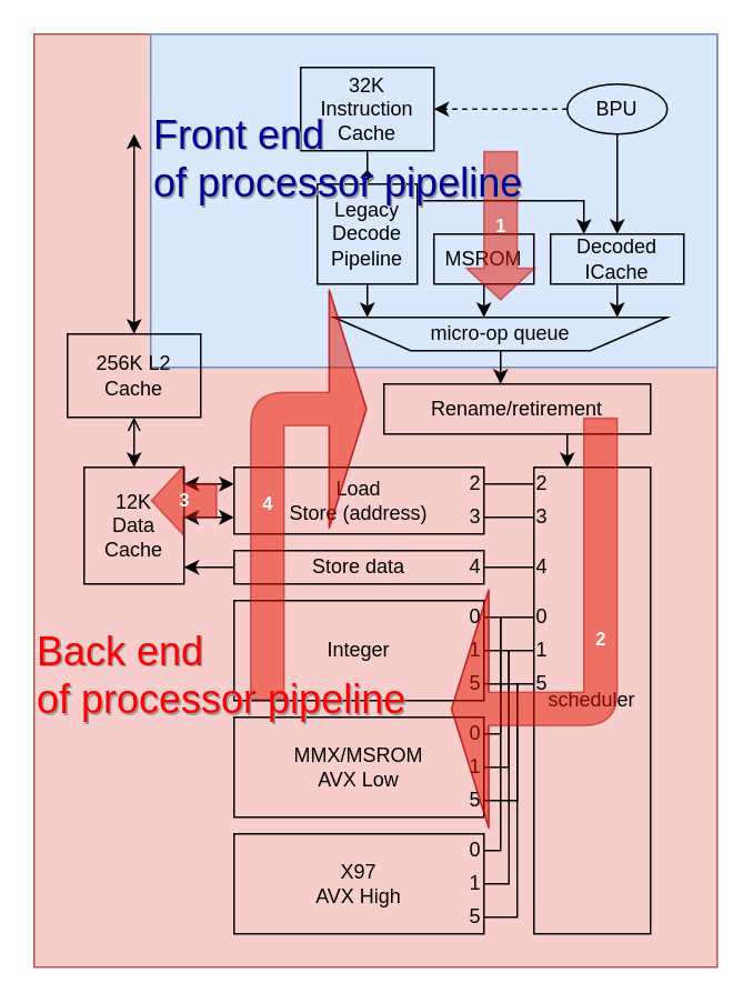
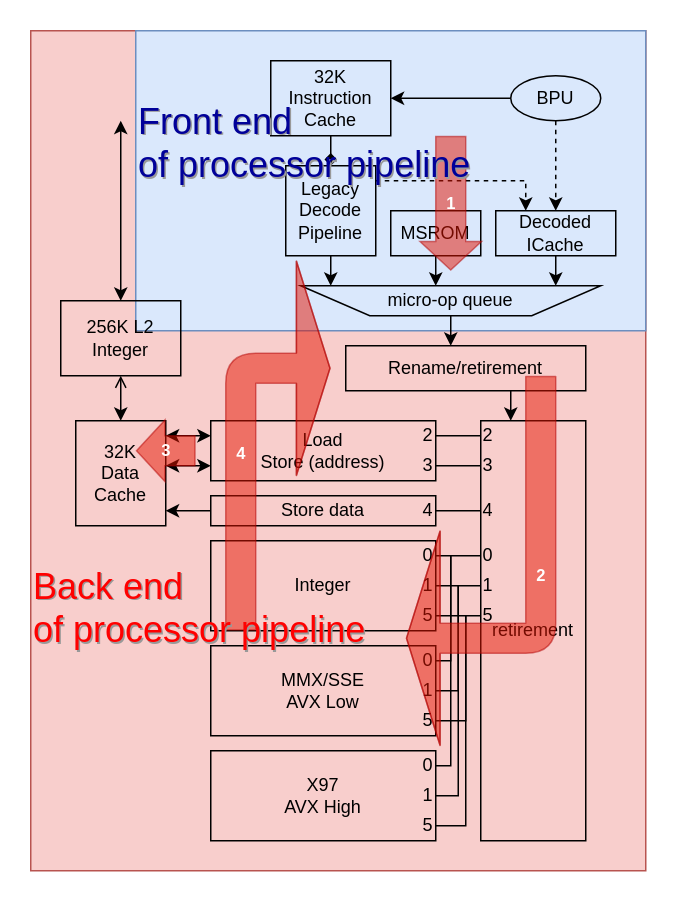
- <mxCell id="5" style="edgeStyle=orthogonalEdgeStyle;rounded=0;orthogonalLoop=1;jettySize=auto;html=1;dashed=1;" edge="1" parent="1" source="6" target="12"><mxGeometry relative="1" as="geometry" /></mxCell>
+ <mxCell id="5" style="edgeStyle=orthogonalEdgeStyle;rounded=0;orthogonalLoop=1;jettySize=auto;html=1;" edge="1" parent="1" source="6" target="12"><mxGeometry relative="1" as="geometry" /></mxCell>
- <mxCell id="4" style="edgeStyle=orthogonalEdgeStyle;rounded=0;orthogonalLoop=1;jettySize=auto;html=1;" edge="1" parent="1" source="6" target="7"><mxGeometry relative="1" as="geometry" /></mxCell>
+ <mxCell id="4" style="edgeStyle=orthogonalEdgeStyle;rounded=0;orthogonalLoop=1;jettySize=auto;html=1;dashed=1;" edge="1" parent="1" source="6" target="7"><mxGeometry relative="1" as="geometry" /></mxCell>
- <mxCell id="9" style="edgeStyle=orthogonalEdgeStyle;rounded=0;orthogonalLoop=1;jettySize=auto;html=1;" edge="1" parent="1" source="10" target="7"><mxGeometry relative="1" as="geometry"><Array as="points"><mxPoint x="350" y="120" /></Array></mxGeometry></mxCell>
+ <mxCell id="9" style="edgeStyle=orthogonalEdgeStyle;rounded=0;orthogonalLoop=1;jettySize=auto;html=1;dashed=1;" edge="1" parent="1" source="10" target="7"><mxGeometry relative="1" as="geometry"><Array as="points"><mxPoint x="350" y="120" /></Array></mxGeometry></mxCell>
- <mxCell id="21" value="256K L2&lt;br&gt;Cache" style="rounded=0;whiteSpace=wrap;html=1;fillColor=none;" vertex="1" parent="1"><mxGeometry x="40" y="200" width="80" height="50" as="geometry" /></mxCell>
+ <mxCell id="21" value="256K L2&lt;br&gt;Integer" style="rounded=0;whiteSpace=wrap;html=1;fillColor=none;" vertex="1" parent="1"><mxGeometry x="40" y="200" width="80" height="50" as="geometry" /></mxCell>
- <mxCell id="22" value="12K&lt;br&gt;Data&lt;br&gt;Cache" style="rounded=0;whiteSpace=wrap;html=1;fillColor=none;" vertex="1" parent="1"><mxGeometry x="50" y="280" width="60" height="70" as="geometry" /></mxCell>
+ <mxCell id="22" value="32K&lt;br&gt;Data&lt;br&gt;Cache" style="rounded=0;whiteSpace=wrap;html=1;fillColor=none;" vertex="1" parent="1"><mxGeometry x="50" y="280" width="60" height="70" as="geometry" /></mxCell>
- <mxCell id="19" value="scheduler" style="rounded=0;whiteSpace=wrap;html=1;fillColor=none;" vertex="1" parent="1"><mxGeometry x="320" y="280" width="70" height="280" as="geometry" /></mxCell>
+ <mxCell id="19" value="retirement" style="rounded=0;whiteSpace=wrap;html=1;fillColor=none;" vertex="1" parent="1"><mxGeometry x="320" y="280" width="70" height="280" as="geometry" /></mxCell>
- <mxCell id="38" value="MMX/MSROM&lt;br&gt;AVX Low" style="rounded=0;whiteSpace=wrap;html=1;fillColor=none;" vertex="1" parent="1"><mxGeometry x="140" y="430" width="150" height="60" as="geometry" /></mxCell>
+ <mxCell id="38" value="MMX/SSE&lt;br&gt;AVX Low" style="rounded=0;whiteSpace=wrap;html=1;fillColor=none;" vertex="1" parent="1"><mxGeometry x="140" y="430" width="150" height="60" as="geometry" /></mxCell>
